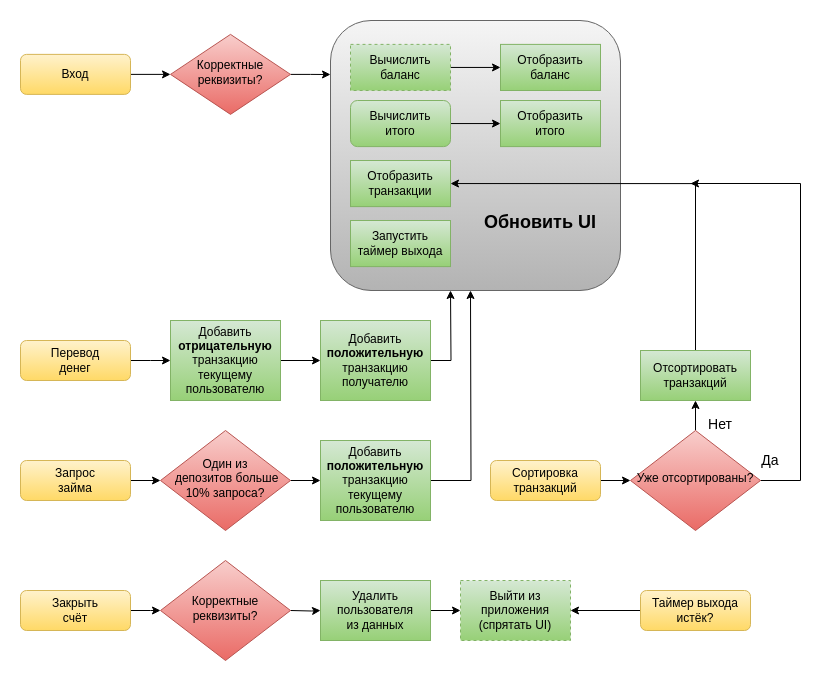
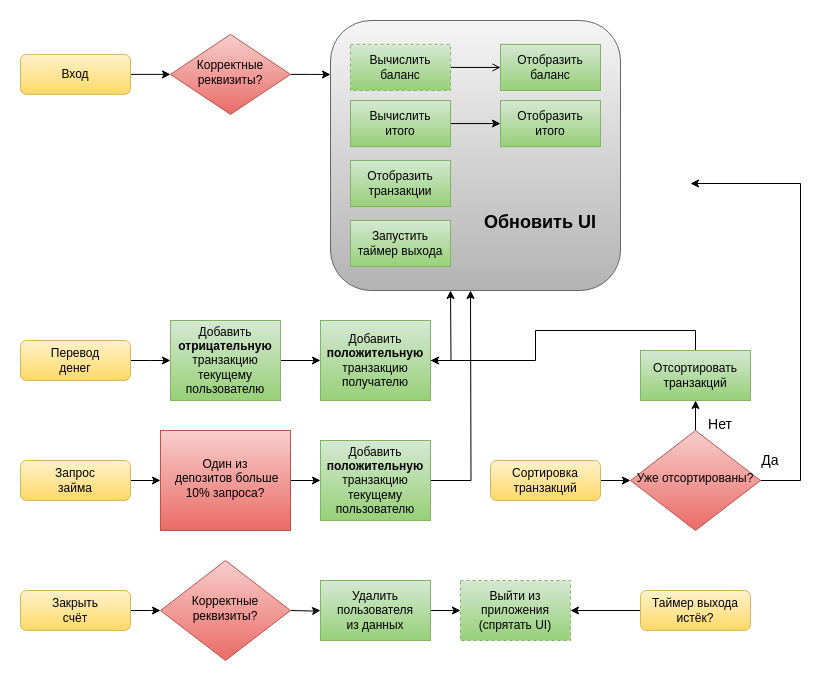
- <mxCell id="7" value="" style="edgeStyle=orthogonalEdgeStyle;rounded=0;orthogonalLoop=1;jettySize=auto;html=1;" parent="1" source="8" target="13" edge="1"><mxGeometry relative="1" as="geometry" /></mxCell>
+ <mxCell id="7" value="" style="edgeStyle=orthogonalEdgeStyle;rounded=0;orthogonalLoop=1;jettySize=auto;html=1;endArrow=open;" parent="1" source="8" target="13" edge="1"><mxGeometry relative="1" as="geometry" /></mxCell>
- <mxCell id="10" value="Вычислить&lt;br&gt;итого" style="whiteSpace=wrap;html=1;gradientColor=#97d077;fillColor=#d5e8d4;strokeColor=#82b366;rounded=1;" parent="1" vertex="1"><mxGeometry x="350" y="100" width="100" height="46.11" as="geometry" /></mxCell>
+ <mxCell id="10" value="Вычислить&lt;br&gt;итого" style="rounded=0;whiteSpace=wrap;html=1;gradientColor=#97d077;fillColor=#d5e8d4;strokeColor=#82b366;" parent="1" vertex="1"><mxGeometry x="350" y="100" width="100" height="46.11" as="geometry" /></mxCell>
- <mxCell id="40" style="edgeStyle=orthogonalEdgeStyle;rounded=0;orthogonalLoop=1;jettySize=auto;html=1;fontSize=14;entryX=1;entryY=0.5;entryDx=0;entryDy=0;exitX=0.5;exitY=0;exitDx=0;exitDy=0;" edge="1" parent="1" source="41" target="11"><mxGeometry relative="1" as="geometry"><mxPoint x="695" y="180" as="targetPoint" /></mxGeometry></mxCell>
+ <mxCell id="40" style="edgeStyle=orthogonalEdgeStyle;rounded=0;orthogonalLoop=1;jettySize=auto;html=1;fontSize=14;exitX=0.5;exitY=0;exitDx=0;exitDy=0;" edge="1" parent="1" source="41" target="25"><mxGeometry relative="1" as="geometry"><mxPoint x="695" y="180" as="targetPoint" /></mxGeometry></mxCell>
- <mxCell id="18" value="Один из&lt;br&gt;&amp;nbsp;депозитов больше 10% запроса?" style="rhombus;whiteSpace=wrap;html=1;shadow=0;fontFamily=Helvetica;fontSize=12;align=center;strokeWidth=1;spacing=6;spacingTop=-4;gradientColor=#ea6b66;fillColor=#f8cecc;strokeColor=#b85450;" parent="1" vertex="1"><mxGeometry x="160" y="430" width="130" height="100" as="geometry" /></mxCell>
+ <mxCell id="18" value="Один из&lt;br&gt;&amp;nbsp;депозитов больше 10% запроса?" style="whiteSpace=wrap;html=1;shadow=0;fontFamily=Helvetica;fontSize=12;align=center;strokeWidth=1;spacing=6;spacingTop=-4;gradientColor=#ea6b66;fillColor=#f8cecc;strokeColor=#b85450;rounded=0;" parent="1" vertex="1"><mxGeometry x="160" y="430" width="130" height="100" as="geometry" /></mxCell>
